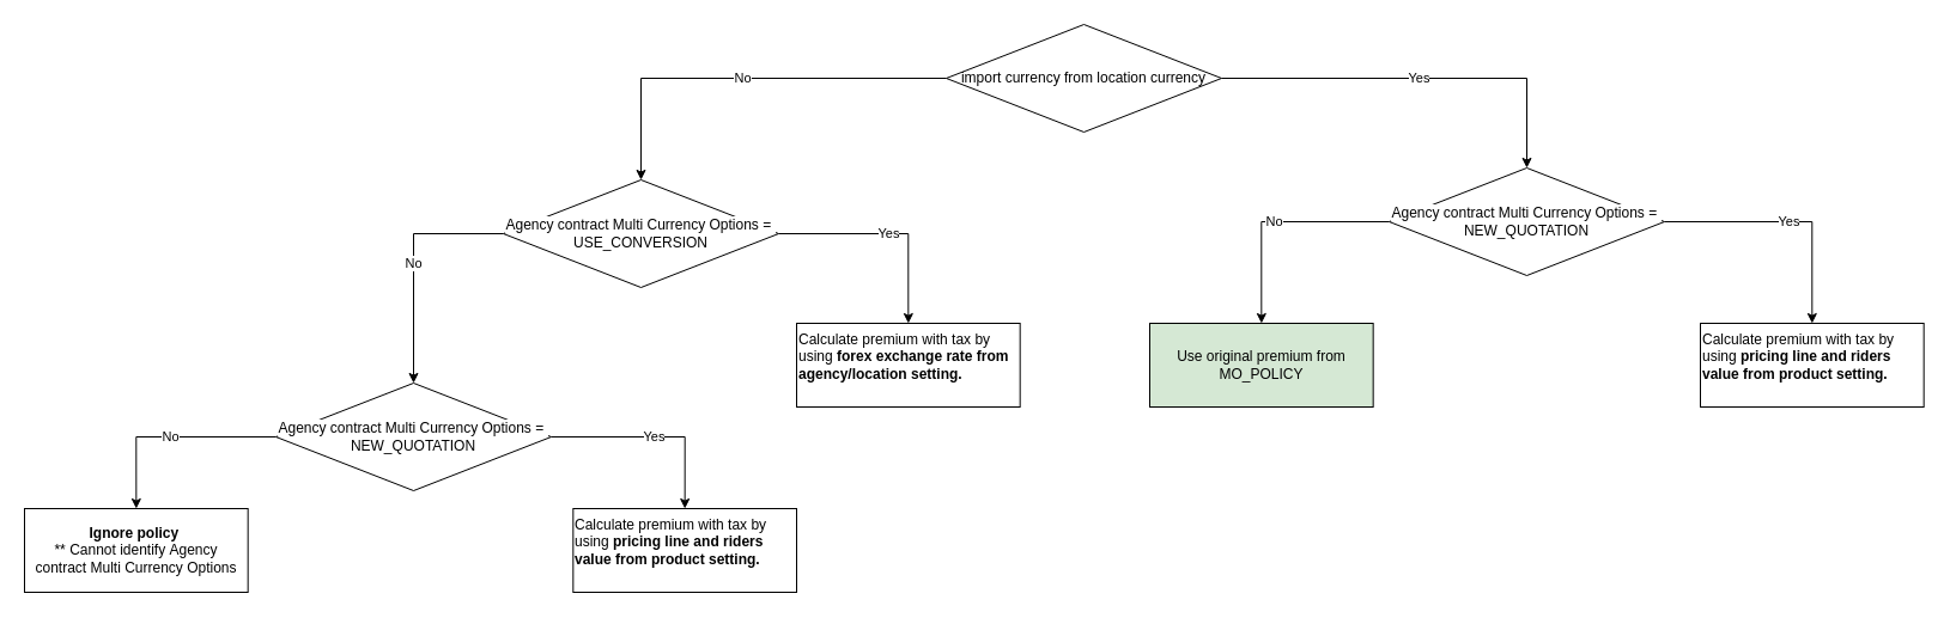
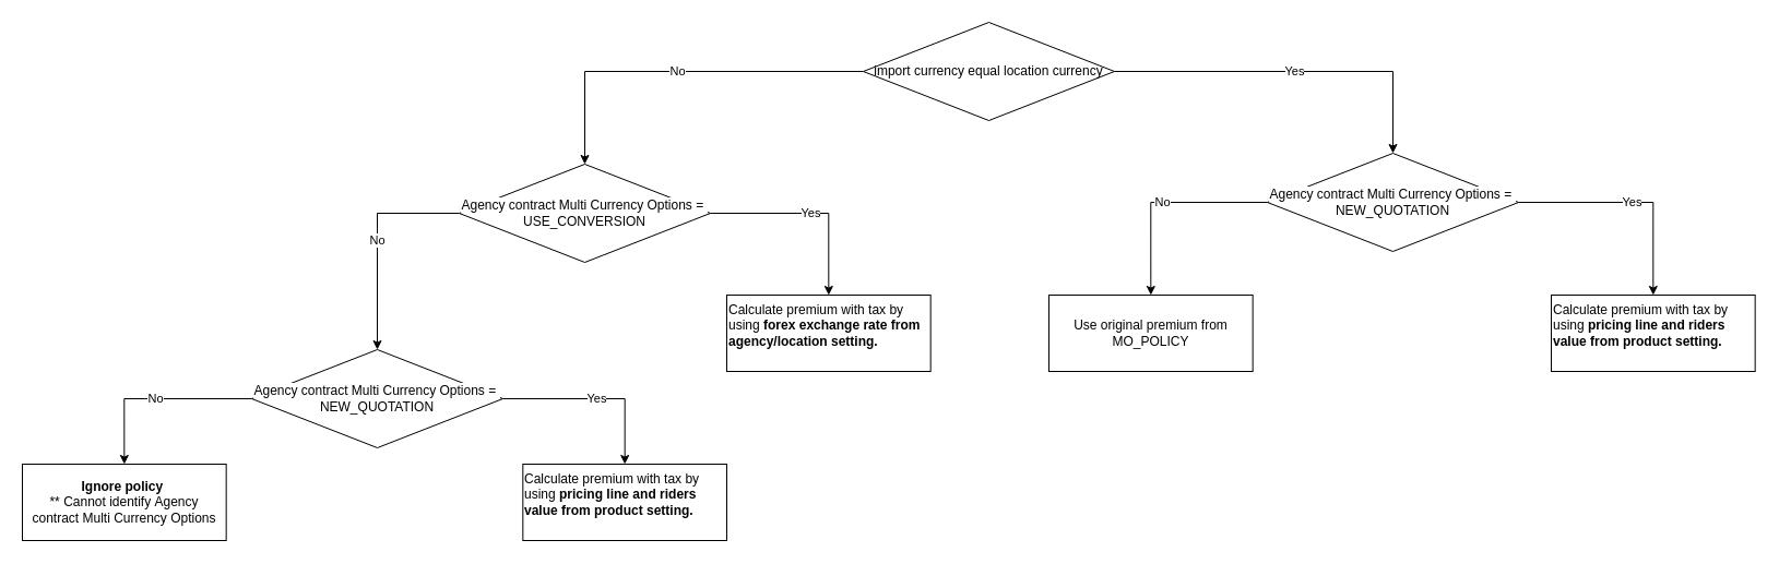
- <mxCell id="4" value="import currency from location currency" style="rhombus;whiteSpace=wrap;html=1;" vertex="1" parent="1"><mxGeometry x="790" y="20" width="230" height="90" as="geometry" /></mxCell>
+ <mxCell id="4" value="import currency equal location currency" style="rhombus;whiteSpace=wrap;html=1;" vertex="1" parent="1"><mxGeometry x="790" y="20" width="230" height="90" as="geometry" /></mxCell>
- <mxCell id="17" value="Use original premium from MO_POLICY" style="rounded=0;whiteSpace=wrap;html=1;align=center;verticalAlign=middle;fillColor=#d5e8d4;" vertex="1" parent="1"><mxGeometry x="960" y="270" width="186.67" height="70" as="geometry" /></mxCell>
+ <mxCell id="17" value="Use original premium from MO_POLICY" style="rounded=0;whiteSpace=wrap;html=1;align=center;verticalAlign=middle;" vertex="1" parent="1"><mxGeometry x="960" y="270" width="186.67" height="70" as="geometry" /></mxCell>
